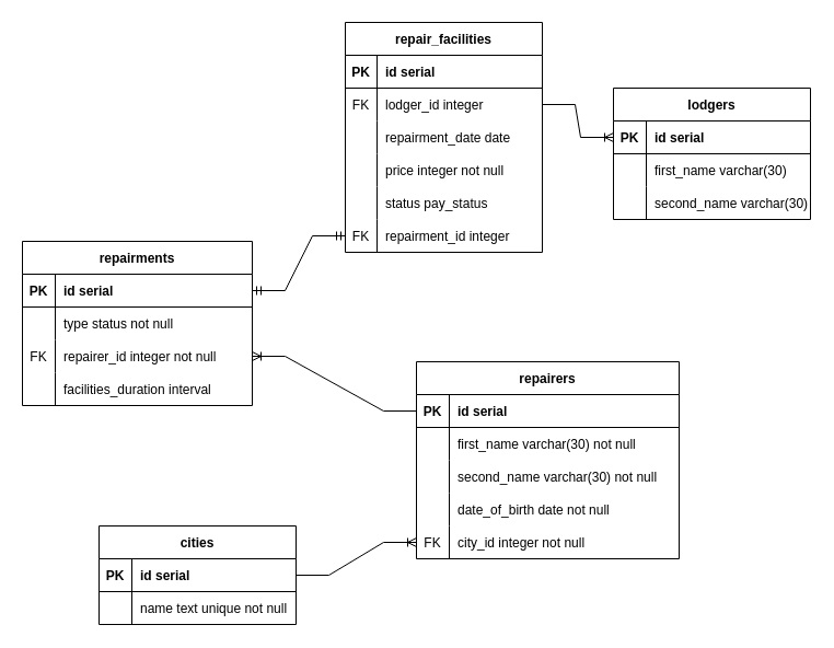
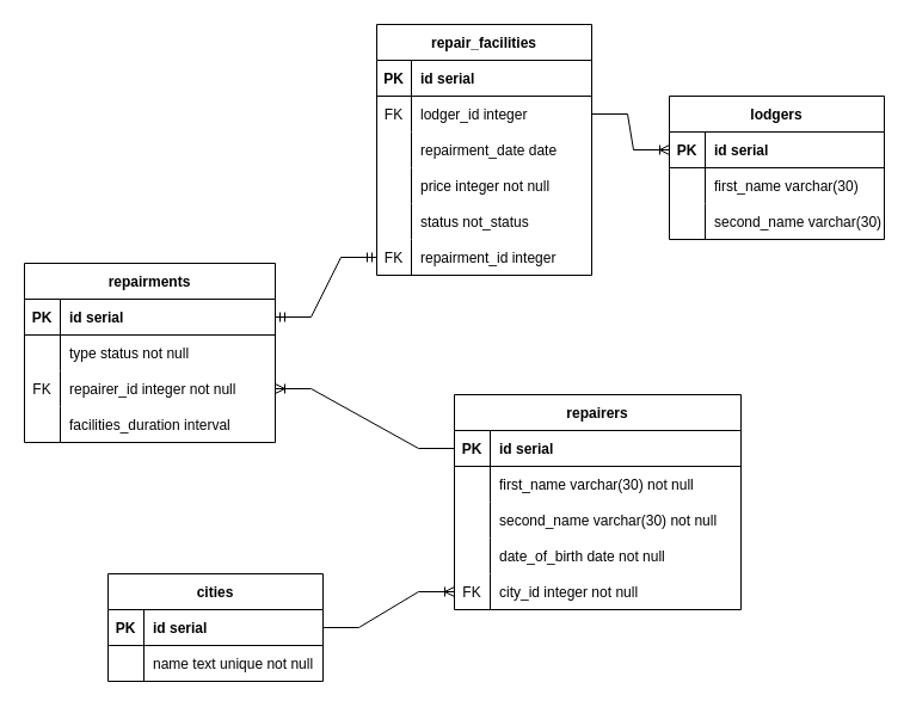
- <mxCell id="17" value="status pay_status" style="shape=partialRectangle;connectable=0;fillColor=none;top=0;left=0;bottom=0;right=0;align=left;spacingLeft=6;overflow=hidden;" parent="15" vertex="1"><mxGeometry x="29" width="151" height="30" as="geometry"><mxRectangle width="151" height="30" as="alternateBounds" /></mxGeometry></mxCell>
+ <mxCell id="17" value="status not_status" style="shape=partialRectangle;connectable=0;fillColor=none;top=0;left=0;bottom=0;right=0;align=left;spacingLeft=6;overflow=hidden;" parent="15" vertex="1"><mxGeometry x="29" width="151" height="30" as="geometry"><mxRectangle width="151" height="30" as="alternateBounds" /></mxGeometry></mxCell>
